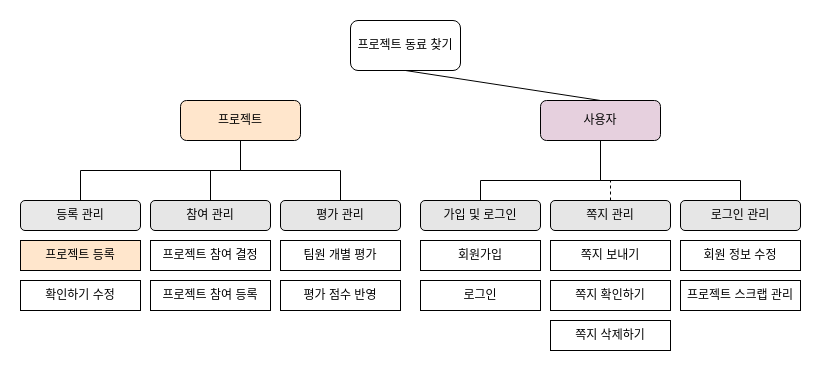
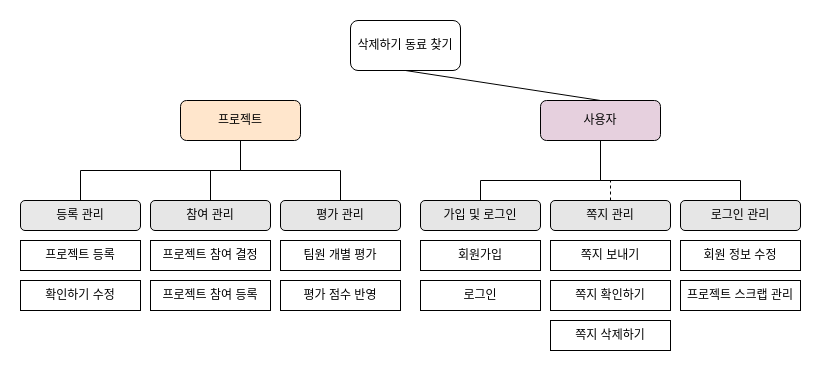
- <mxCell id="2" value="프로젝트 동료 찾기" style="rounded=1;whiteSpace=wrap;html=1;" parent="1" vertex="1"><mxGeometry x="350" y="20" width="110" height="50" as="geometry" /></mxCell>
+ <mxCell id="2" value="삭제하기 동료 찾기" style="rounded=1;whiteSpace=wrap;html=1;" parent="1" vertex="1"><mxGeometry x="350" y="20" width="110" height="50" as="geometry" /></mxCell>
- <mxCell id="11" value="프로젝트 등록" style="rounded=0;whiteSpace=wrap;html=1;fillColor=#ffe6cc;" parent="1" vertex="1"><mxGeometry x="20" y="240" width="120" height="30" as="geometry" /></mxCell>
+ <mxCell id="11" value="프로젝트 등록" style="rounded=0;whiteSpace=wrap;html=1;" parent="1" vertex="1"><mxGeometry x="20" y="240" width="120" height="30" as="geometry" /></mxCell>
